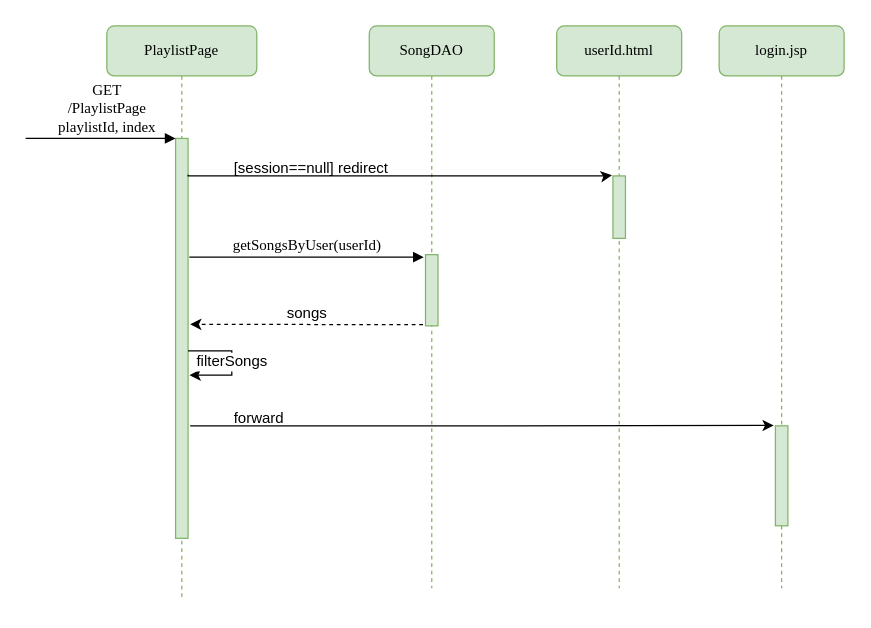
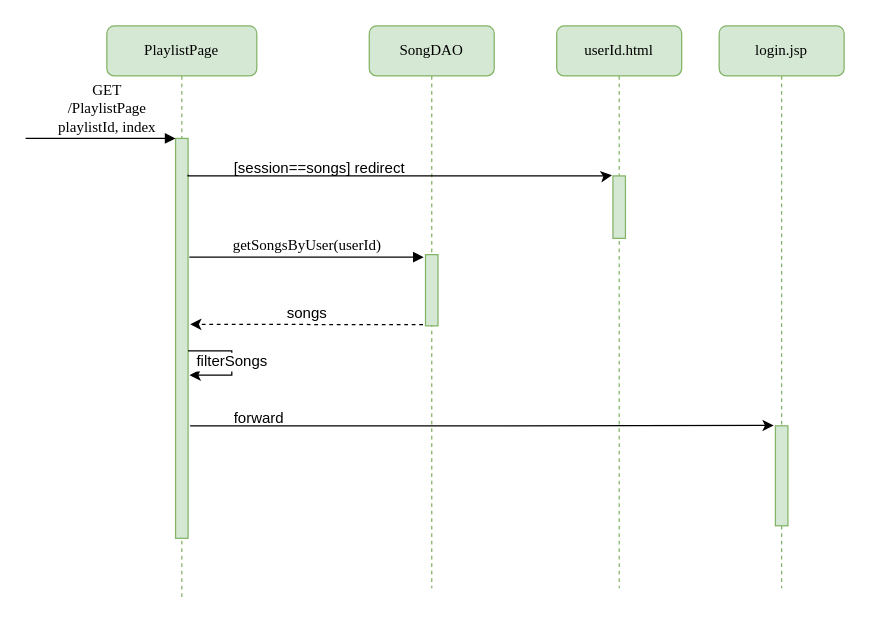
- <mxCell id="13" value="[session==null] redirect" style="text;html=1;fontSize=12;" parent="1" vertex="1"><mxGeometry x="185" y="120" width="200" height="30" as="geometry" /></mxCell>
+ <mxCell id="13" value="[session==songs] redirect" style="text;html=1;fontSize=12;" parent="1" vertex="1"><mxGeometry x="185" y="120" width="200" height="30" as="geometry" /></mxCell>
